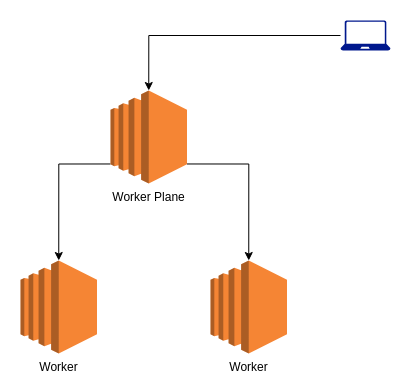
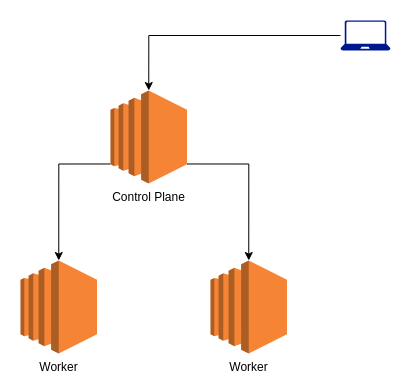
- <mxCell id="4" value="Worker Plane" style="outlineConnect=0;dashed=0;verticalLabelPosition=bottom;verticalAlign=top;align=center;html=1;shape=mxgraph.aws3.ec2;fillColor=#F58534;gradientColor=none;" vertex="1" parent="1"><mxGeometry x="110" y="90" width="76.5" height="93" as="geometry" /></mxCell>
+ <mxCell id="4" value="Control Plane" style="outlineConnect=0;dashed=0;verticalLabelPosition=bottom;verticalAlign=top;align=center;html=1;shape=mxgraph.aws3.ec2;fillColor=#F58534;gradientColor=none;" vertex="1" parent="1"><mxGeometry x="110" y="90" width="76.5" height="93" as="geometry" /></mxCell>
